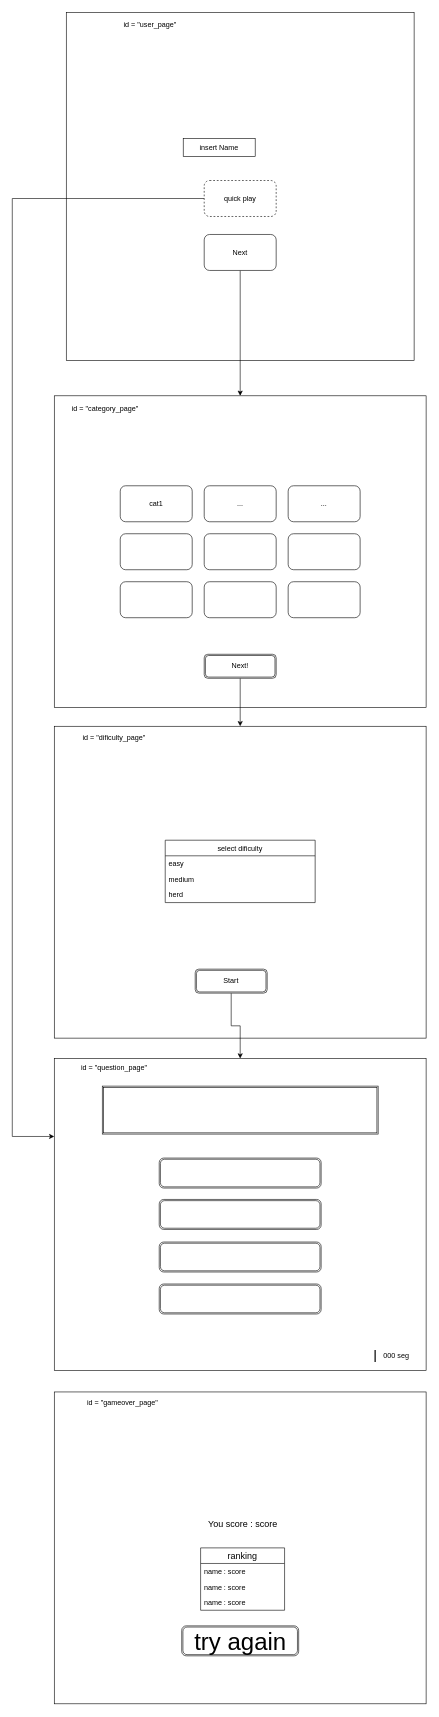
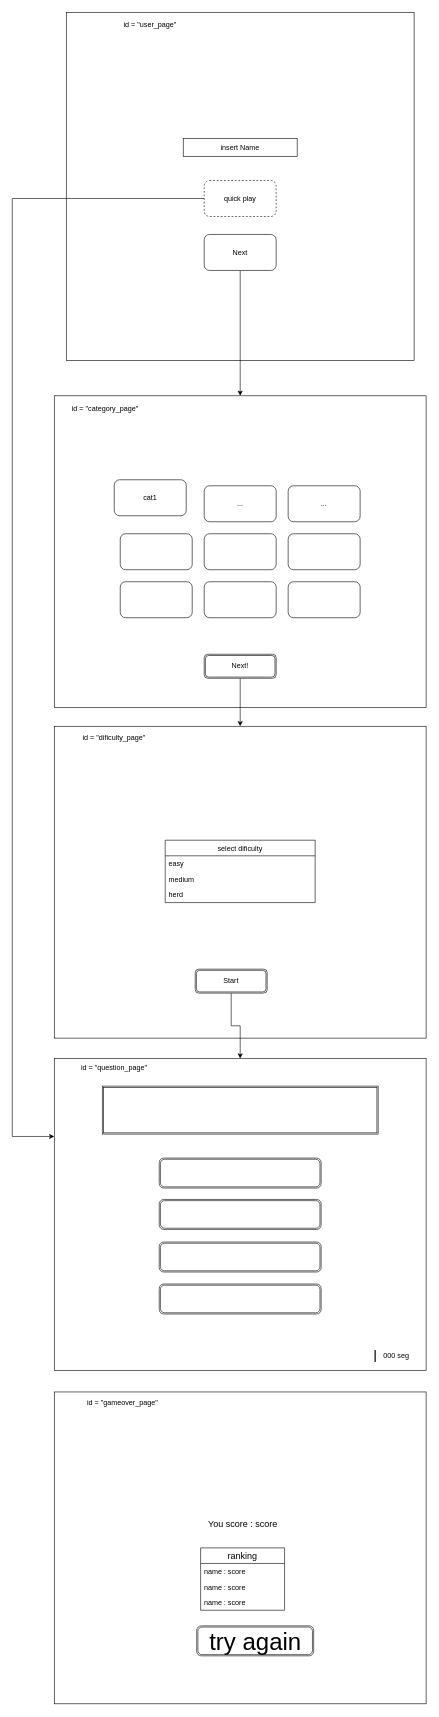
- <mxCell id="3" value="insert Name" style="rounded=0;whiteSpace=wrap;html=1;" parent="1" vertex="1"><mxGeometry x="305" y="230" width="120" height="30" as="geometry" /></mxCell>
+ <mxCell id="3" value="insert Name" style="rounded=0;whiteSpace=wrap;html=1;" parent="1" vertex="1"><mxGeometry x="305" y="230" width="190" height="30" as="geometry" /></mxCell>
- <mxCell id="10" value="cat1" style="rounded=1;whiteSpace=wrap;html=1;" parent="1" vertex="1"><mxGeometry x="200" y="809" width="120" height="60" as="geometry" /></mxCell>
+ <mxCell id="10" value="cat1" style="rounded=1;whiteSpace=wrap;html=1;" parent="1" vertex="1"><mxGeometry x="190" y="799" width="120" height="60" as="geometry" /></mxCell>
- <mxCell id="36" value="try again" style="shape=ext;double=1;rounded=1;whiteSpace=wrap;html=1;fontSize=40;" parent="1" vertex="1"><mxGeometry x="302.5" y="2710" width="195" height="50" as="geometry" /></mxCell>
+ <mxCell id="36" value="try again" style="shape=ext;double=1;rounded=1;whiteSpace=wrap;html=1;fontSize=40;" parent="1" vertex="1"><mxGeometry x="327.5" y="2710" width="195" height="50" as="geometry" /></mxCell>
